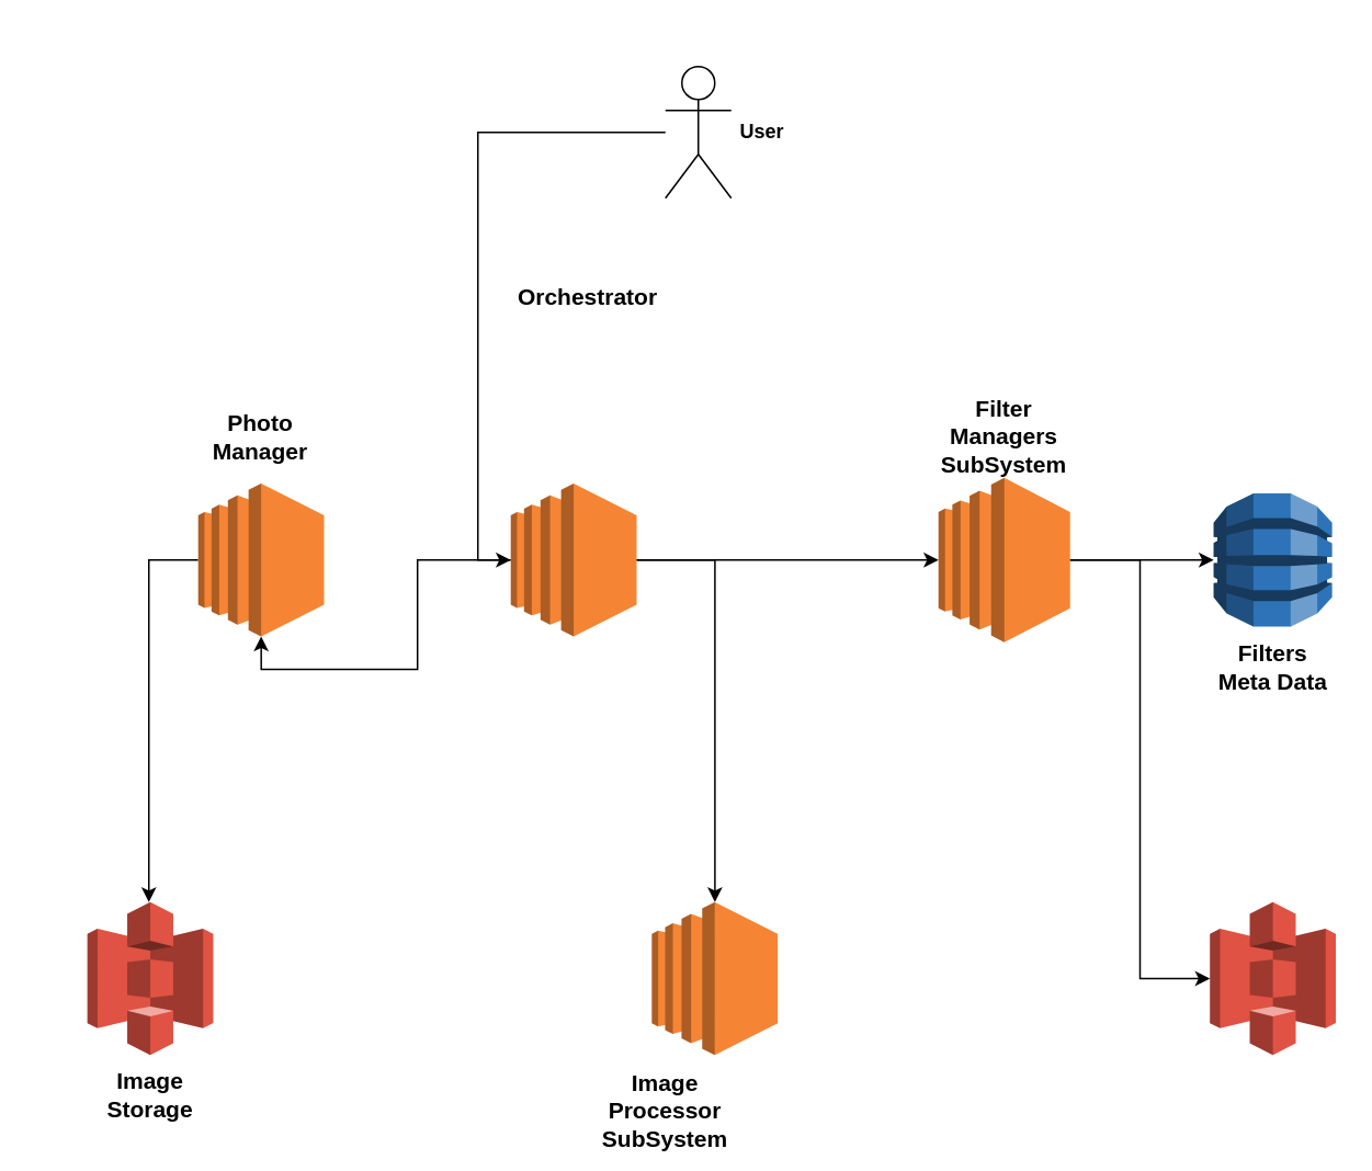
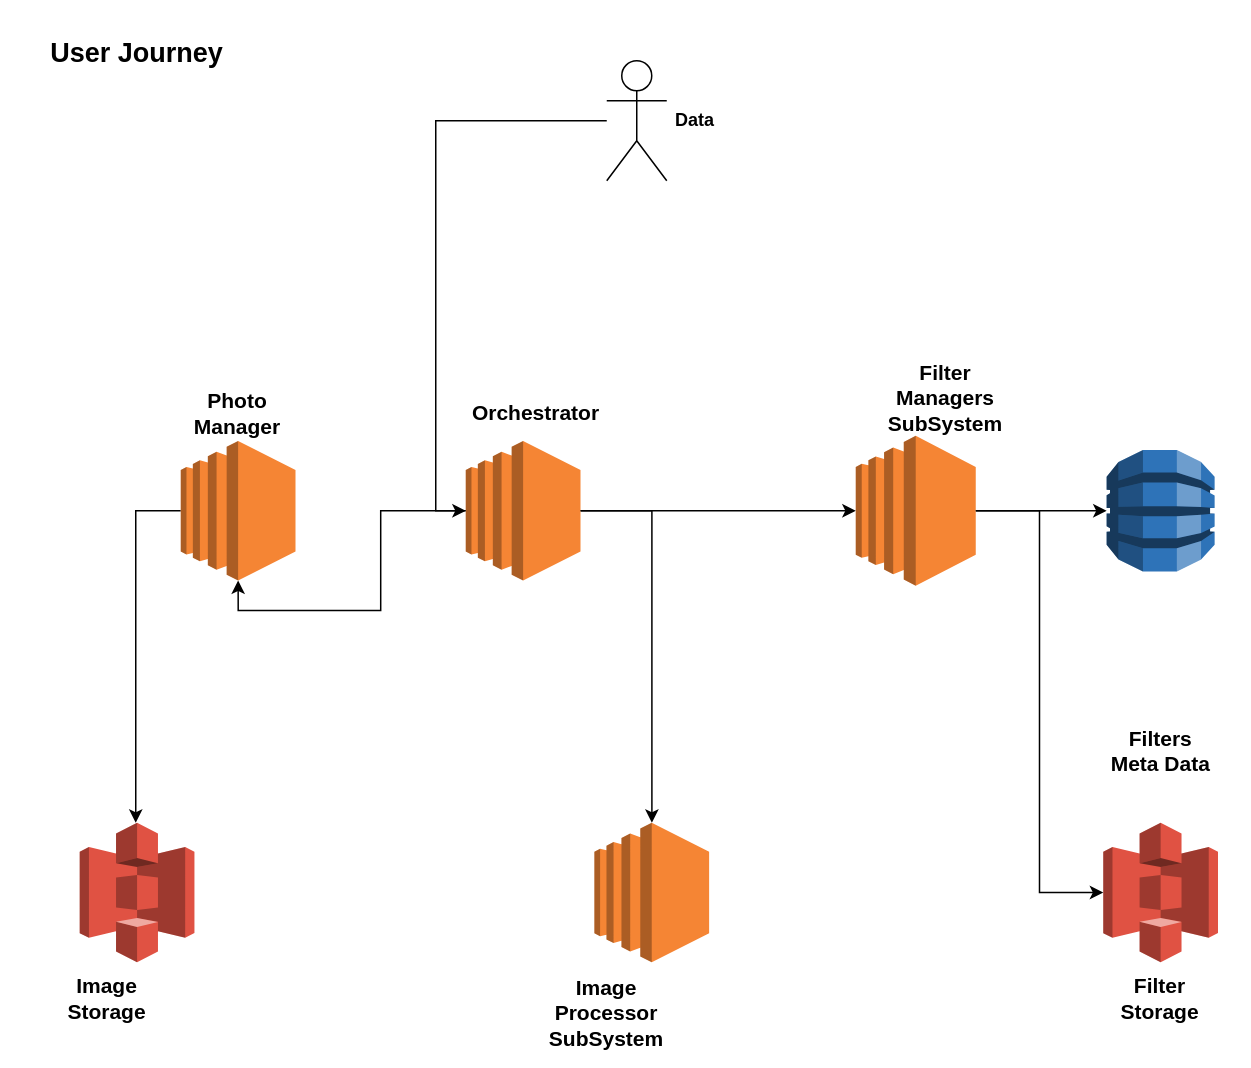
+ <mxCell id="21" value="&lt;b&gt;&lt;font style=&quot;font-size: 18px;&quot;&gt;User Journey&lt;/font&gt;&lt;/b&gt;" style="text;html=1;align=center;verticalAlign=middle;whiteSpace=wrap;rounded=0;" parent="1" vertex="1"><mxGeometry y="20" width="141.75" height="30" as="geometry" x="20" /></mxCell>
- <mxCell id="13" value="&lt;b&gt;User&lt;/b&gt;" style="text;html=1;align=center;verticalAlign=middle;whiteSpace=wrap;rounded=0;" parent="1" vertex="1"><mxGeometry x="433" y="65" width="60" height="30" as="geometry" /></mxCell>
+ <mxCell id="13" value="&lt;b&gt;Data&lt;/b&gt;" style="text;html=1;align=center;verticalAlign=middle;whiteSpace=wrap;rounded=0;" parent="1" vertex="1"><mxGeometry x="433" y="65" width="60" height="30" as="geometry" /></mxCell>
- <mxCell id="8" value="&lt;font style=&quot;font-size: 14px;&quot;&gt;&lt;b&gt;Orchestrator&lt;/b&gt;&lt;/font&gt;" style="text;html=1;align=center;verticalAlign=middle;whiteSpace=wrap;rounded=0;" parent="1" vertex="1"><mxGeometry x="326.5" y="165" width="60" height="30" as="geometry" /></mxCell>
+ <mxCell id="8" value="&lt;font style=&quot;font-size: 14px;&quot;&gt;&lt;b&gt;Orchestrator&lt;/b&gt;&lt;/font&gt;" style="text;html=1;align=center;verticalAlign=middle;whiteSpace=wrap;rounded=0;" parent="1" vertex="1"><mxGeometry x="326.5" y="260" width="60" height="30" as="geometry" /></mxCell>
- <mxCell id="25" value="&lt;font style=&quot;font-size: 14px;&quot;&gt;&lt;b&gt;Photo Manager&lt;/b&gt;&lt;/font&gt;" style="text;html=1;align=center;verticalAlign=middle;whiteSpace=wrap;rounded=0;" vertex="1" parent="1"><mxGeometry x="128.25" y="250" width="60" height="30" as="geometry" /></mxCell>
+ <mxCell id="25" value="&lt;font style=&quot;font-size: 14px;&quot;&gt;&lt;b&gt;Photo Manager&lt;/b&gt;&lt;/font&gt;" style="text;html=1;align=center;verticalAlign=middle;whiteSpace=wrap;rounded=0;" vertex="1" parent="1"><mxGeometry x="128.25" y="260" width="60" height="30" as="geometry" /></mxCell>
- <mxCell id="10" value="&lt;font style=&quot;font-size: 14px;&quot;&gt;&lt;b&gt;Filter Managers&lt;/b&gt;&lt;/font&gt;&lt;div&gt;&lt;font style=&quot;font-size: 14px;&quot;&gt;&lt;b&gt;SubSystem&lt;/b&gt;&lt;/font&gt;&lt;/div&gt;" style="text;html=1;align=center;verticalAlign=middle;whiteSpace=wrap;rounded=0;" parent="1" vertex="1"><mxGeometry x="580" y="250" width="60" height="30" as="geometry" /></mxCell>
+ <mxCell id="10" value="&lt;font style=&quot;font-size: 14px;&quot;&gt;&lt;b&gt;Filter Managers&lt;/b&gt;&lt;/font&gt;&lt;div&gt;&lt;font style=&quot;font-size: 14px;&quot;&gt;&lt;b&gt;SubSystem&lt;/b&gt;&lt;/font&gt;&lt;/div&gt;" style="text;html=1;align=center;verticalAlign=middle;whiteSpace=wrap;rounded=0;" parent="1" vertex="1"><mxGeometry x="600" y="250" width="60" height="30" as="geometry" /></mxCell>
- <mxCell id="20" value="&lt;b&gt;&lt;font style=&quot;font-size: 14px;&quot;&gt;Filters Meta Data&lt;/font&gt;&lt;/b&gt;" style="text;html=1;align=center;verticalAlign=middle;whiteSpace=wrap;rounded=0;" parent="1" vertex="1"><mxGeometry x="735" y="390" width="76.75" height="30" as="geometry" /></mxCell>
+ <mxCell id="20" value="&lt;b&gt;&lt;font style=&quot;font-size: 14px;&quot;&gt;Filters Meta Data&lt;/font&gt;&lt;/b&gt;" style="text;html=1;align=center;verticalAlign=middle;whiteSpace=wrap;rounded=0;" parent="1" vertex="1"><mxGeometry x="735" y="485" width="76.75" height="30" as="geometry" /></mxCell>
- <mxCell id="18" value="&lt;b&gt;&lt;font style=&quot;font-size: 14px;&quot;&gt;Image Storage&lt;/font&gt;&lt;/b&gt;" style="text;html=1;align=center;verticalAlign=middle;whiteSpace=wrap;rounded=0;" parent="1" vertex="1"><mxGeometry x="60.88" y="650" width="60" height="30" as="geometry" /></mxCell>
+ <mxCell id="18" value="&lt;b&gt;&lt;font style=&quot;font-size: 14px;&quot;&gt;Image Storage&lt;/font&gt;&lt;/b&gt;" style="text;html=1;align=center;verticalAlign=middle;whiteSpace=wrap;rounded=0;" parent="1" vertex="1"><mxGeometry x="40.88" y="650" width="60" height="30" as="geometry" /></mxCell>
+ <mxCell id="19" value="&lt;b&gt;&lt;font style=&quot;font-size: 14px;&quot;&gt;Filter Storage&lt;/font&gt;&lt;/b&gt;" style="text;html=1;align=center;verticalAlign=middle;whiteSpace=wrap;rounded=0;" parent="1" vertex="1"><mxGeometry x="743.25" y="650" width="60" height="30" as="geometry" /></mxCell>
